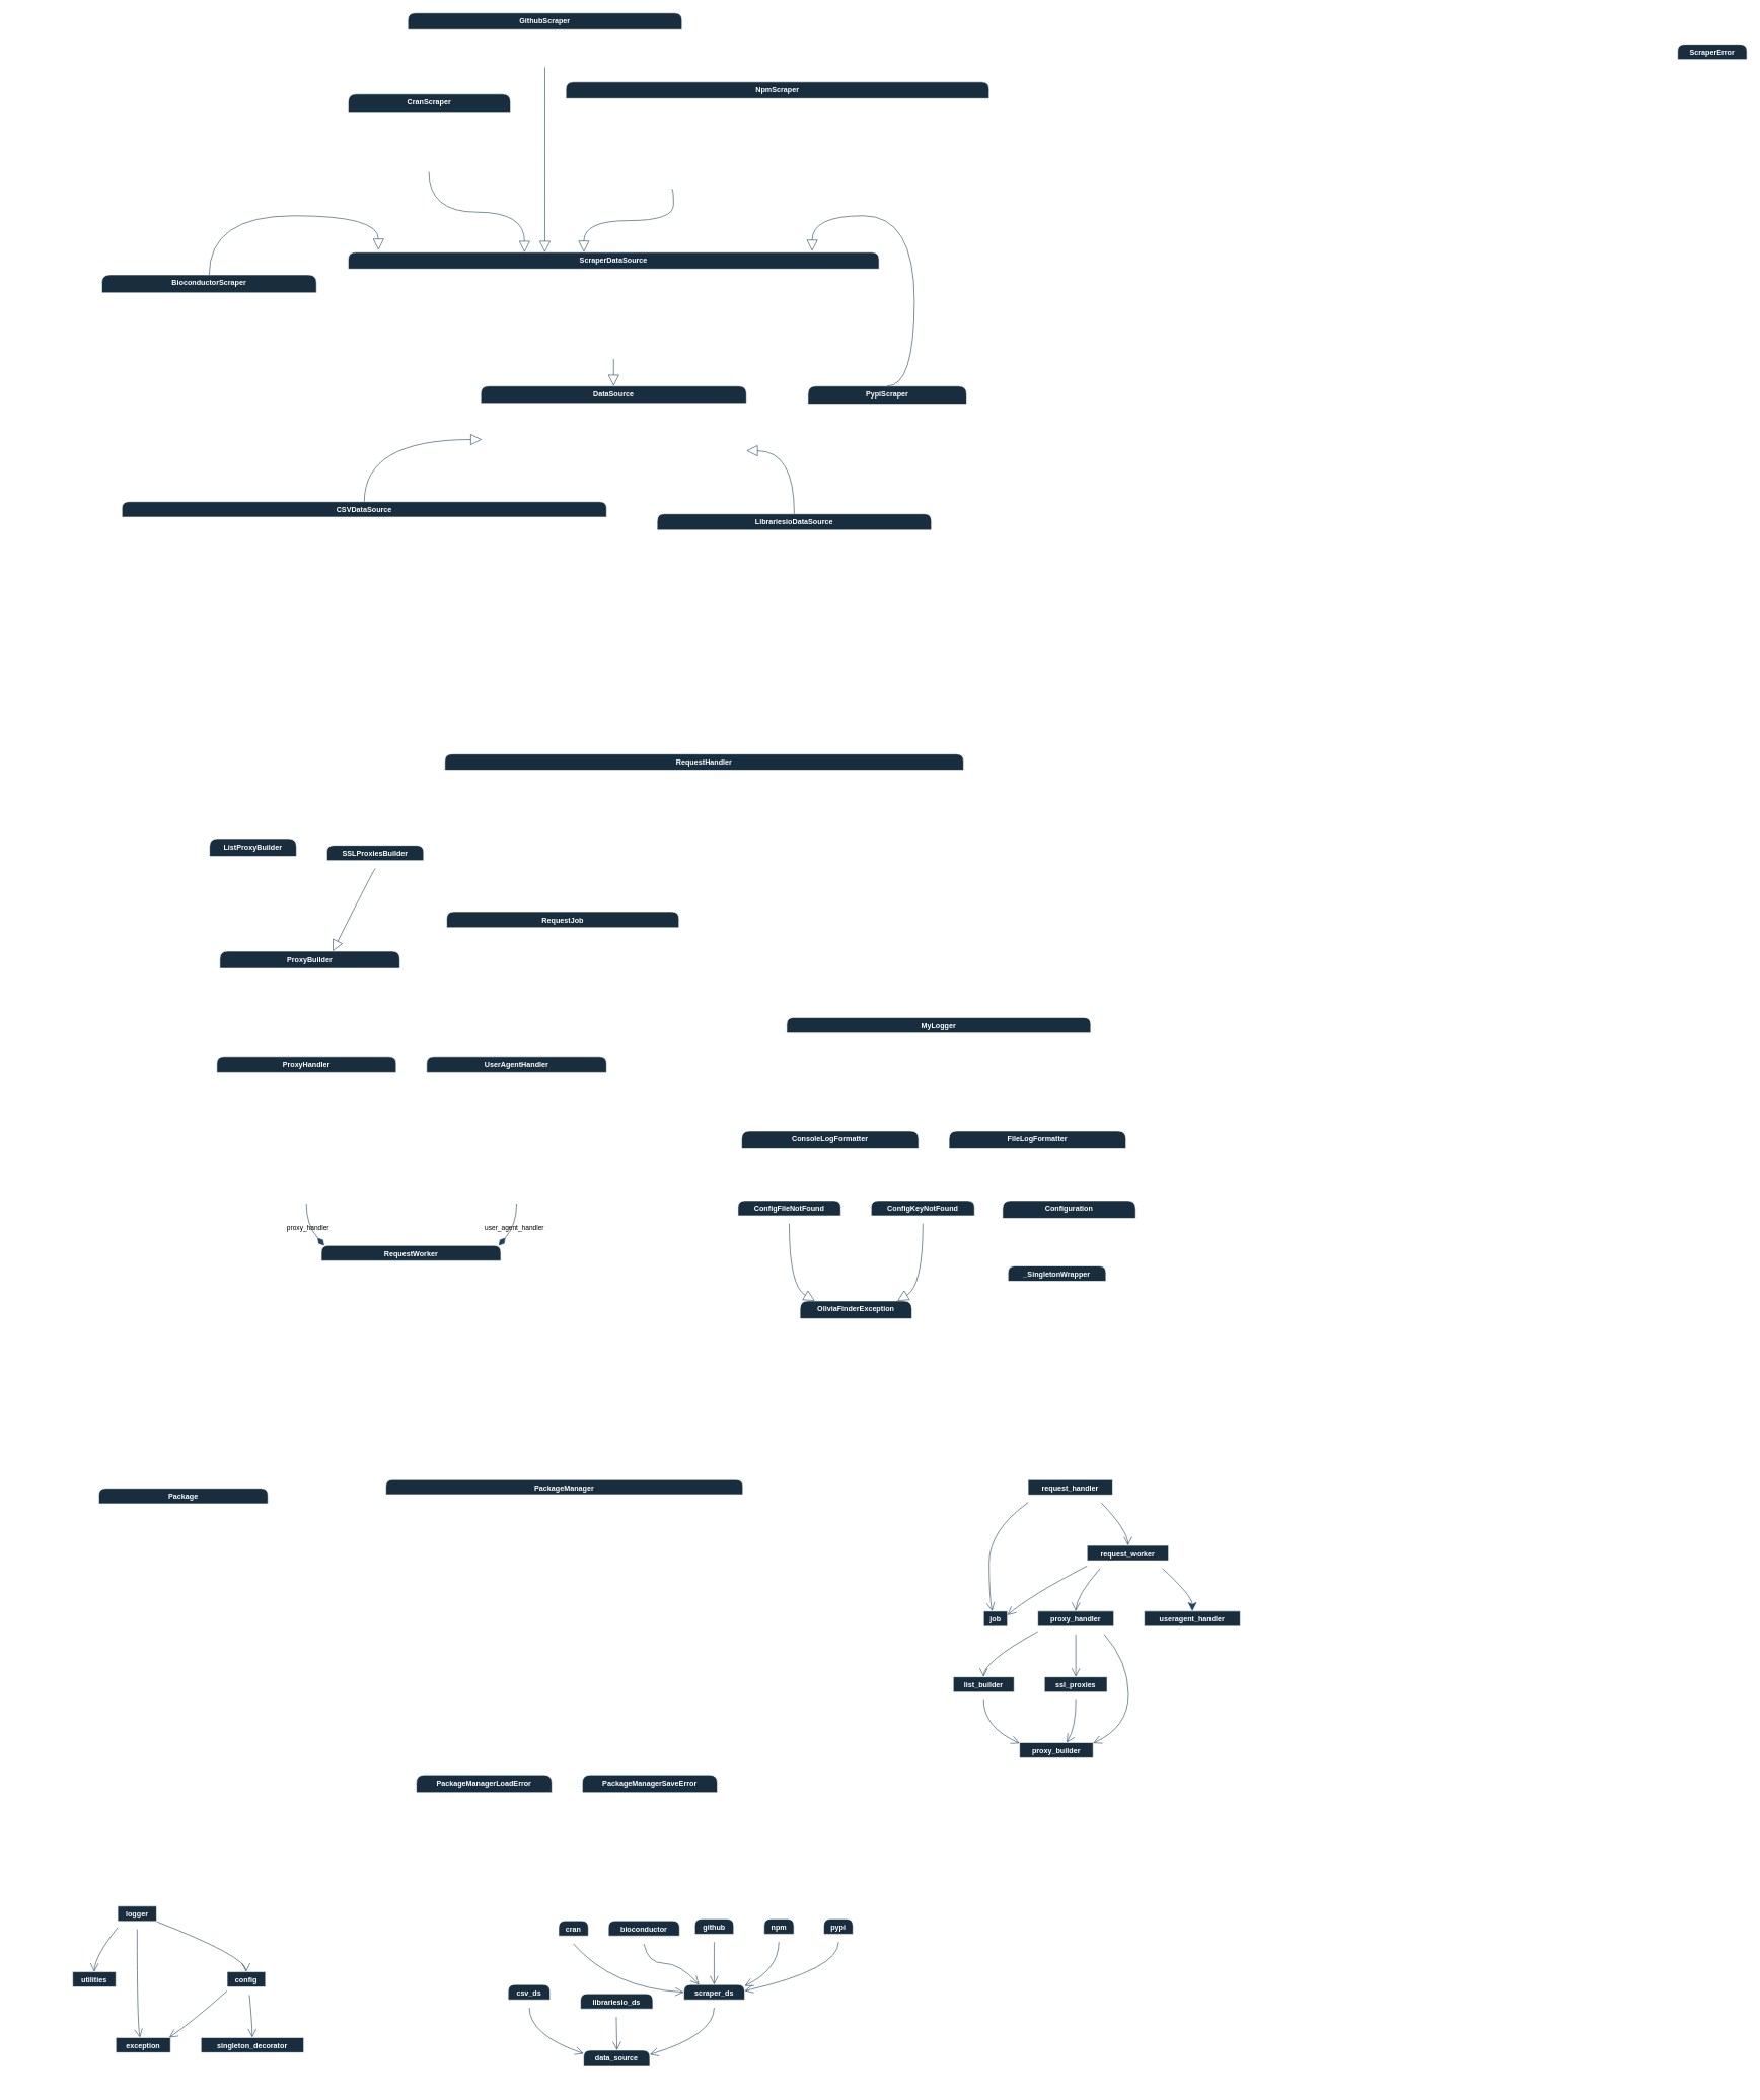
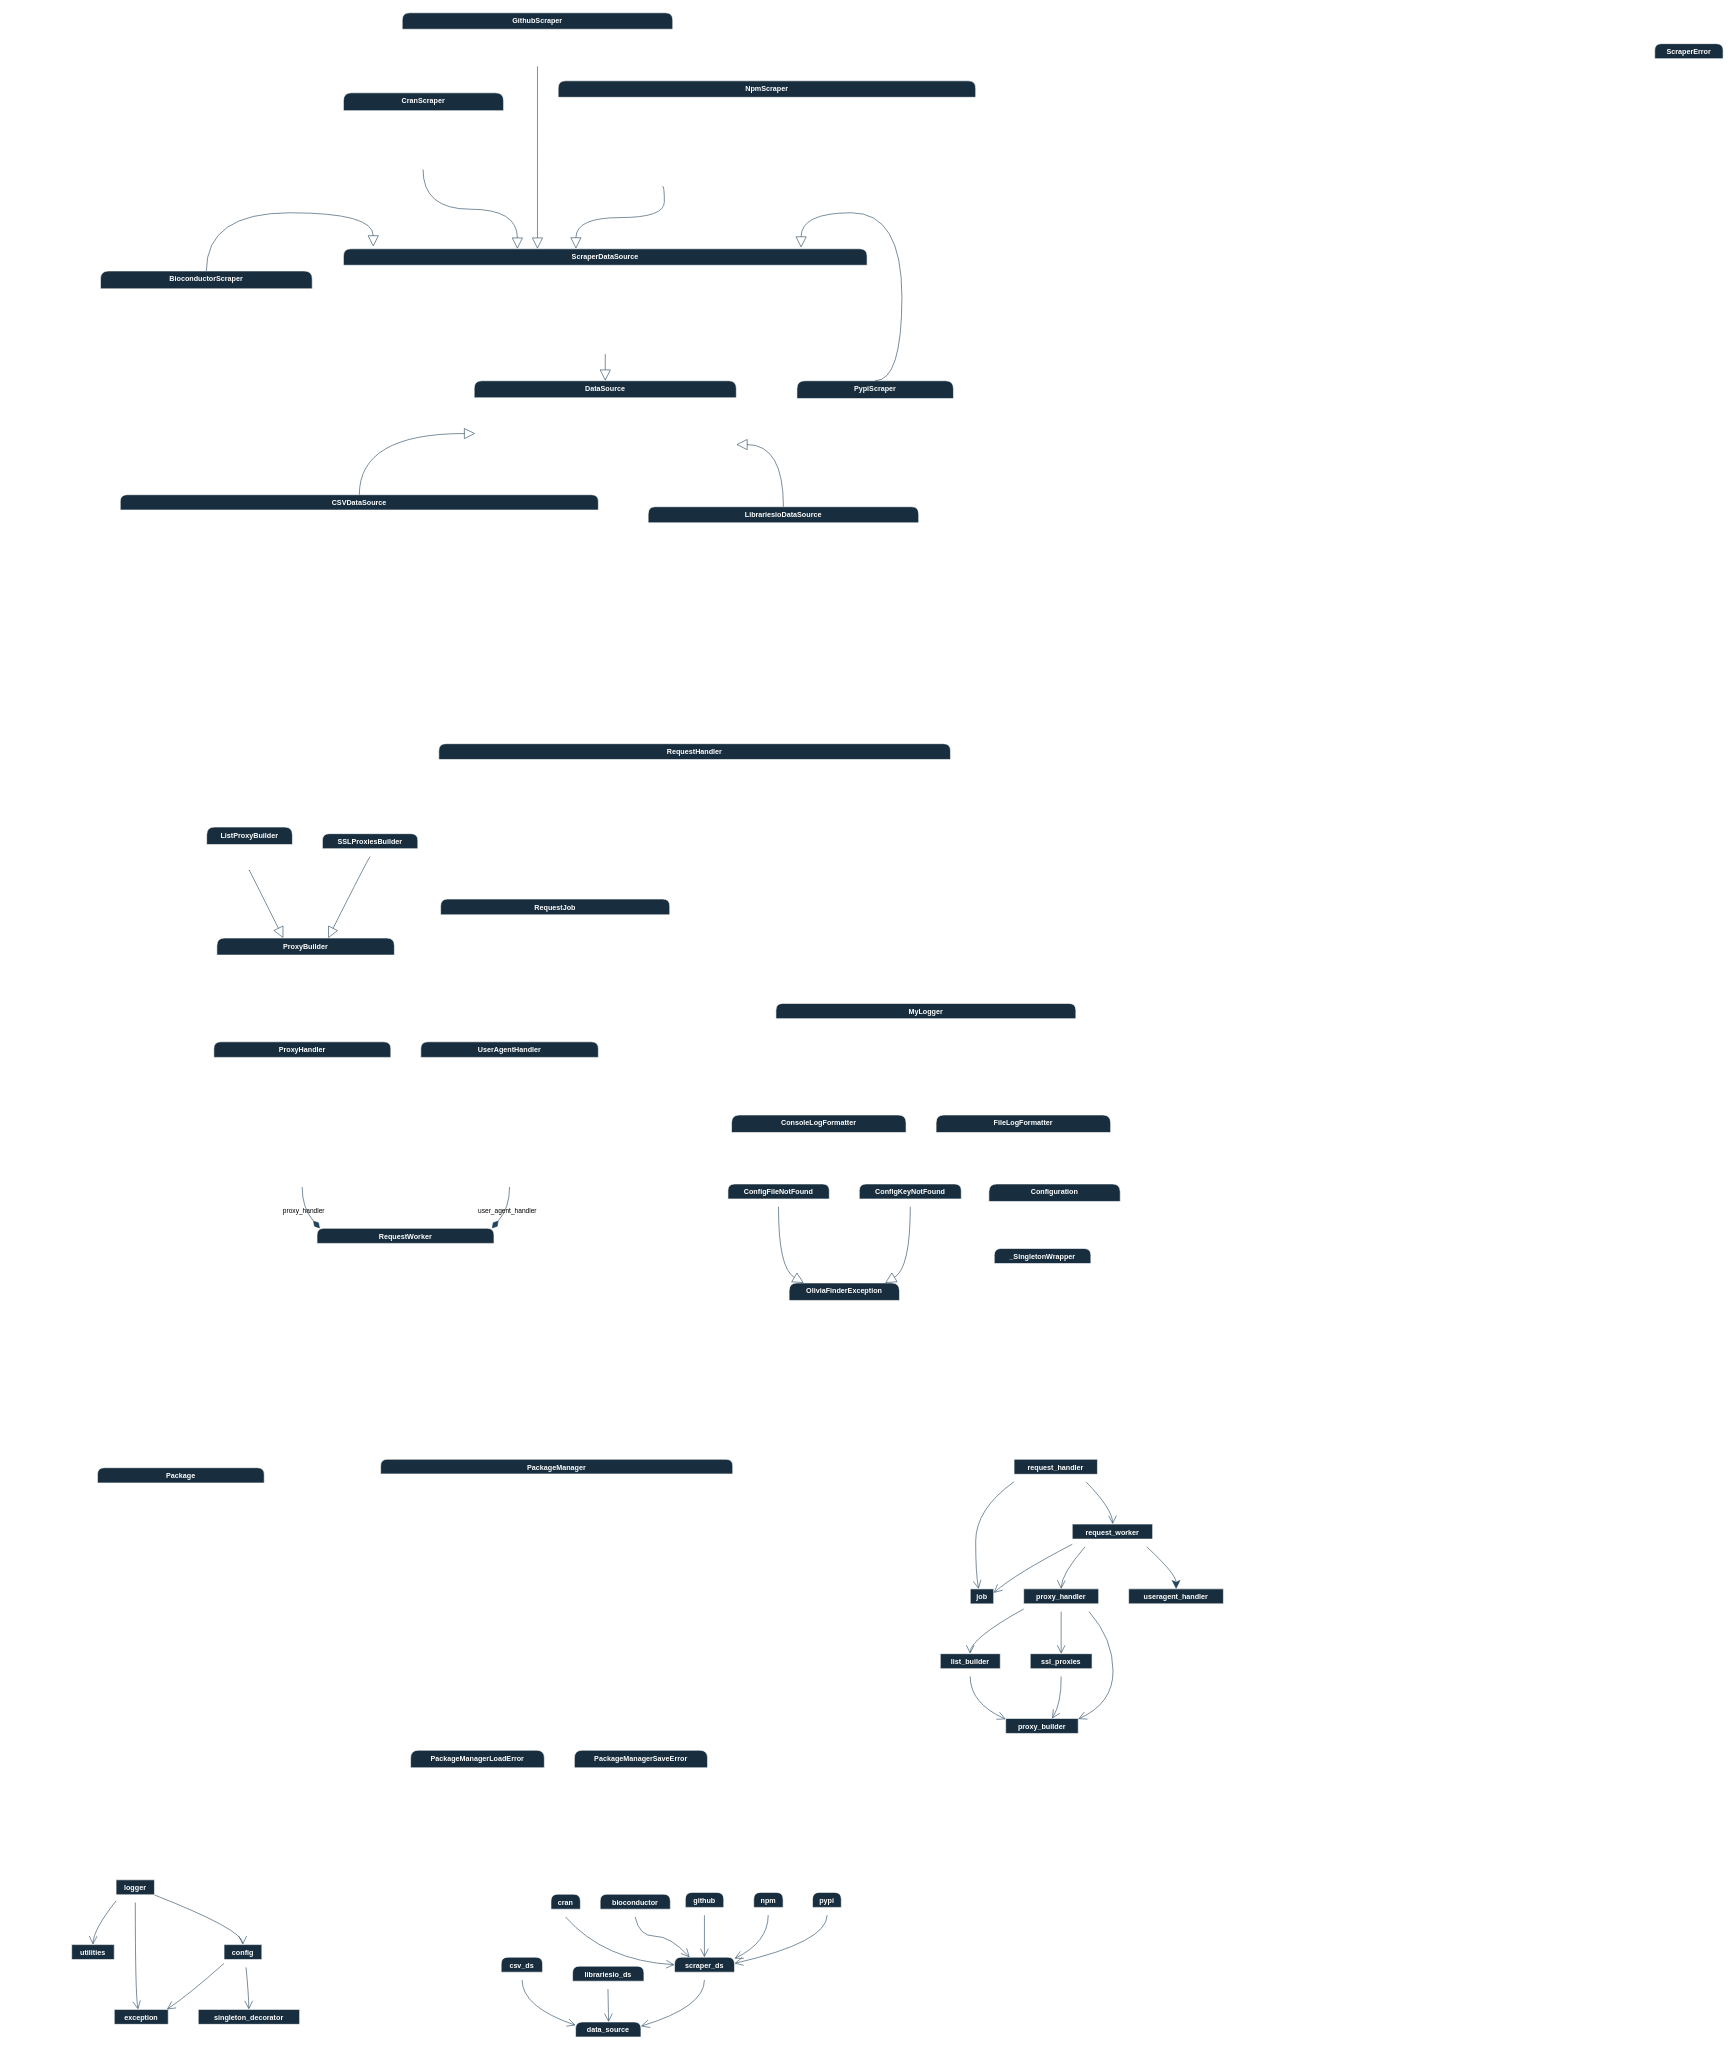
+ <mxCell id="137" value="" style="curved=1;startArrow=none;endArrow=block;endSize=16;endFill=0;exitX=0.5;exitY=0.994;entryX=0.374;entryY=0;rounded=1;labelBackgroundColor=none;fontColor=default;strokeColor=#23445D;" edge="1" parent="1" source="74" target="77"><mxGeometry relative="1" as="geometry"><Array as="points"><mxPoint x="409" y="1437" /></Array></mxGeometry></mxCell>
